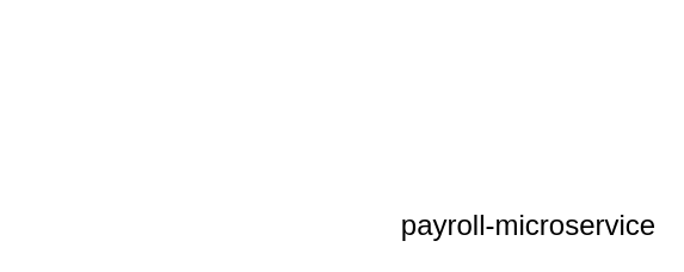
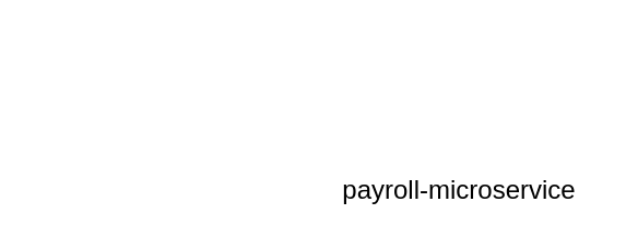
- <mxCell id="4" value="payroll-microservice" style="text;html=1;strokeColor=none;fillColor=none;align=center;verticalAlign=middle;whiteSpace=wrap;rounded=0;fontSize=16;" vertex="1" parent="1"><mxGeometry x="215" y="110" width="160" height="30" as="geometry" /></mxCell>
+ <mxCell id="4" value="payroll-microservice" style="text;html=1;strokeColor=none;fillColor=none;align=center;verticalAlign=middle;whiteSpace=wrap;rounded=0;fontSize=16;" vertex="1" parent="1"><mxGeometry x="200" y="100" width="160" height="30" as="geometry" /></mxCell>
